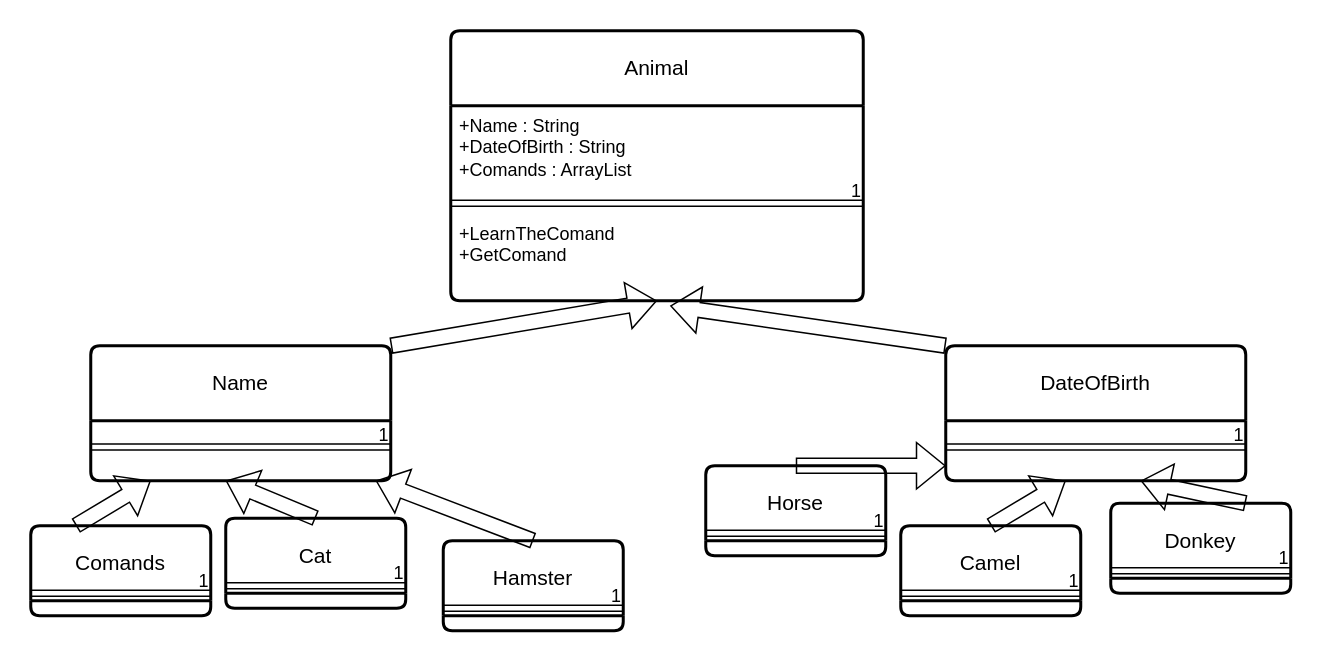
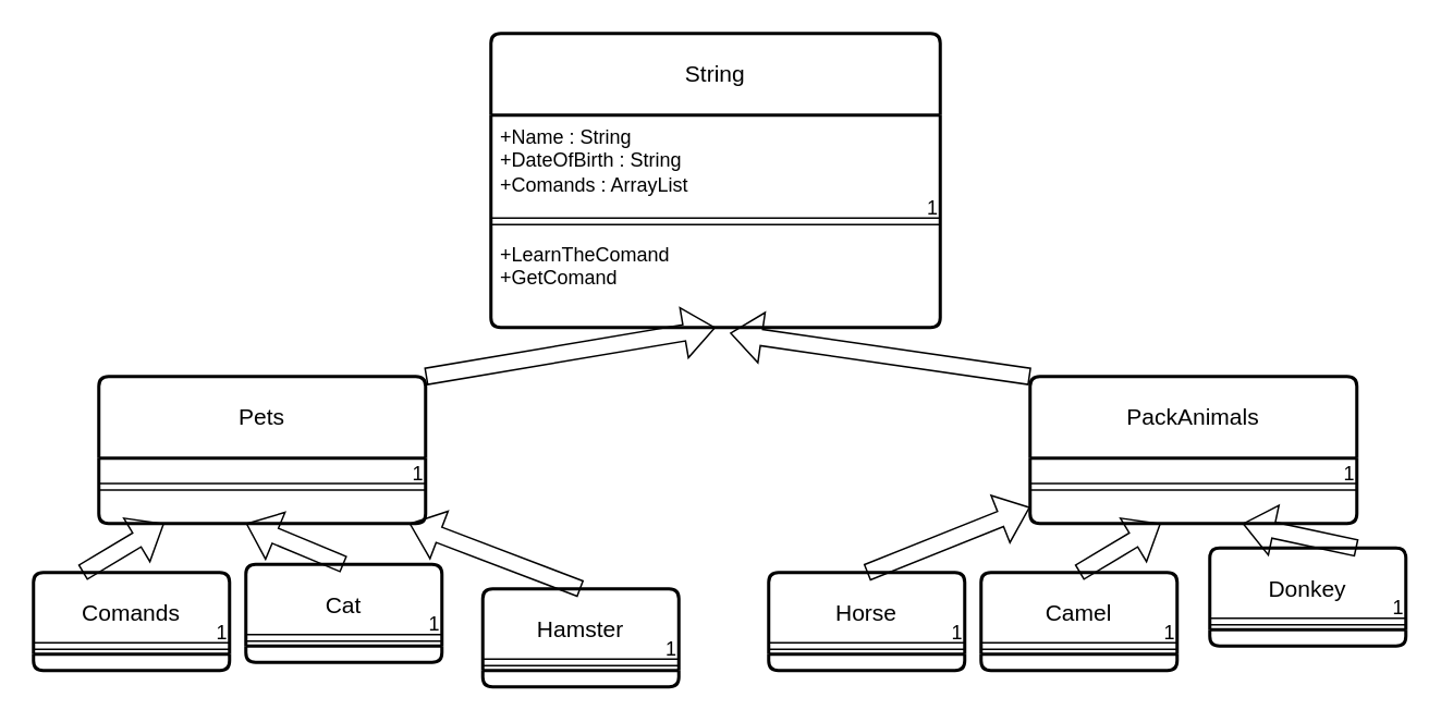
- <mxCell id="2" value="Animal" style="swimlane;childLayout=stackLayout;horizontal=1;startSize=50;horizontalStack=0;rounded=1;fontSize=14;fontStyle=0;strokeWidth=2;resizeParent=0;resizeLast=1;shadow=0;dashed=0;align=center;arcSize=4;whiteSpace=wrap;html=1;" parent="1" vertex="1"><mxGeometry x="300" y="20" width="275" height="180" as="geometry" /></mxCell>
+ <mxCell id="2" value="String" style="swimlane;childLayout=stackLayout;horizontal=1;startSize=50;horizontalStack=0;rounded=1;fontSize=14;fontStyle=0;strokeWidth=2;resizeParent=0;resizeLast=1;shadow=0;dashed=0;align=center;arcSize=4;whiteSpace=wrap;html=1;" parent="1" vertex="1"><mxGeometry x="300" y="20" width="275" height="180" as="geometry" /></mxCell>
- <mxCell id="6" value="Name&lt;br&gt;" style="swimlane;childLayout=stackLayout;horizontal=1;startSize=50;horizontalStack=0;rounded=1;fontSize=14;fontStyle=0;strokeWidth=2;resizeParent=0;resizeLast=1;shadow=0;dashed=0;align=center;arcSize=4;whiteSpace=wrap;html=1;" parent="1" vertex="1"><mxGeometry x="60" y="230" width="200" height="90" as="geometry" /></mxCell>
+ <mxCell id="6" value="Pets&lt;br&gt;" style="swimlane;childLayout=stackLayout;horizontal=1;startSize=50;horizontalStack=0;rounded=1;fontSize=14;fontStyle=0;strokeWidth=2;resizeParent=0;resizeLast=1;shadow=0;dashed=0;align=center;arcSize=4;whiteSpace=wrap;html=1;" parent="1" vertex="1"><mxGeometry x="60" y="230" width="200" height="90" as="geometry" /></mxCell>
- <mxCell id="12" value="DateOfBirth" style="swimlane;childLayout=stackLayout;horizontal=1;startSize=50;horizontalStack=0;rounded=1;fontSize=14;fontStyle=0;strokeWidth=2;resizeParent=0;resizeLast=1;shadow=0;dashed=0;align=center;arcSize=4;whiteSpace=wrap;html=1;" parent="1" vertex="1"><mxGeometry x="630" y="230" width="200" height="90" as="geometry" /></mxCell>
+ <mxCell id="12" value="PackAnimals" style="swimlane;childLayout=stackLayout;horizontal=1;startSize=50;horizontalStack=0;rounded=1;fontSize=14;fontStyle=0;strokeWidth=2;resizeParent=0;resizeLast=1;shadow=0;dashed=0;align=center;arcSize=4;whiteSpace=wrap;html=1;" parent="1" vertex="1"><mxGeometry x="630" y="230" width="200" height="90" as="geometry" /></mxCell>
- <mxCell id="21" value="Horse" style="swimlane;childLayout=stackLayout;horizontal=1;startSize=50;horizontalStack=0;rounded=1;fontSize=14;fontStyle=0;strokeWidth=2;resizeParent=0;resizeLast=1;shadow=0;dashed=0;align=center;arcSize=4;whiteSpace=wrap;html=1;" parent="1" vertex="1"><mxGeometry x="470" y="310" width="120" height="60" as="geometry" /></mxCell>
+ <mxCell id="21" value="Horse" style="swimlane;childLayout=stackLayout;horizontal=1;startSize=50;horizontalStack=0;rounded=1;fontSize=14;fontStyle=0;strokeWidth=2;resizeParent=0;resizeLast=1;shadow=0;dashed=0;align=center;arcSize=4;whiteSpace=wrap;html=1;" parent="1" vertex="1"><mxGeometry x="470" y="350" width="120" height="60" as="geometry" /></mxCell>
